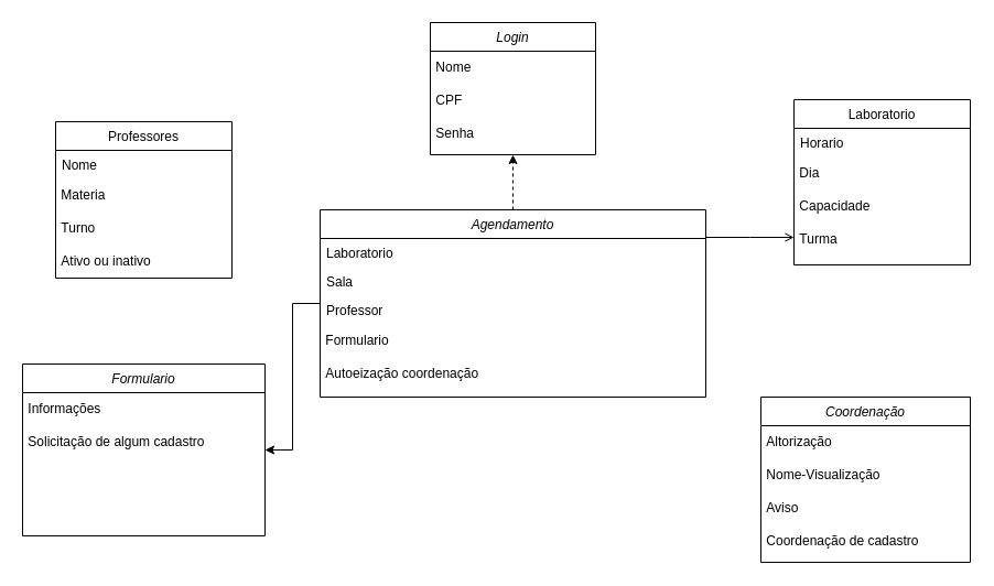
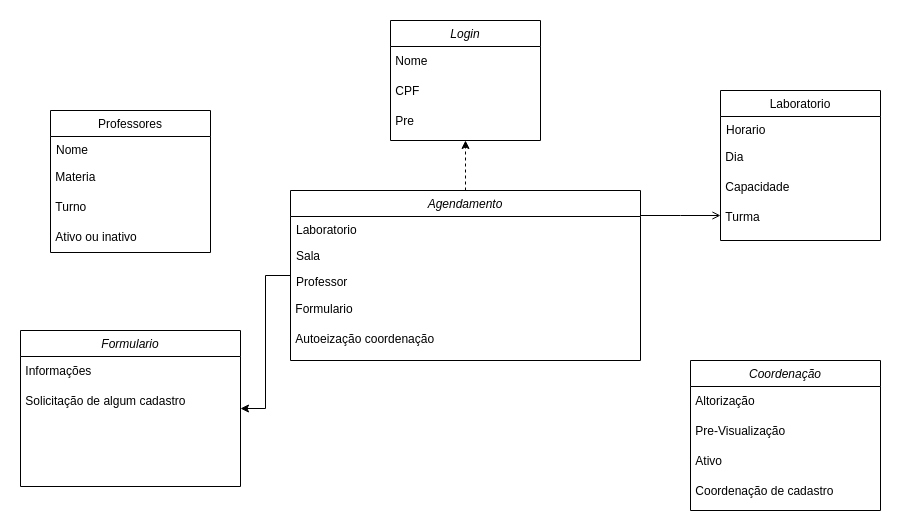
- <mxCell id="27" value="&amp;nbsp;Senha" style="text;html=1;align=left;verticalAlign=middle;resizable=0;points=[];autosize=1;strokeColor=none;fillColor=none;" vertex="1" parent="24"><mxGeometry y="86" width="150" height="30" as="geometry" /></mxCell>
+ <mxCell id="27" value="&amp;nbsp;Pre" style="text;html=1;align=left;verticalAlign=middle;resizable=0;points=[];autosize=1;strokeColor=none;fillColor=none;" vertex="1" parent="24"><mxGeometry y="86" width="150" height="30" as="geometry" /></mxCell>
- <mxCell id="30" value="&amp;nbsp;Nome-Visualização" style="text;html=1;align=left;verticalAlign=middle;resizable=0;points=[];autosize=1;strokeColor=none;fillColor=none;" vertex="1" parent="28"><mxGeometry y="56" width="190" height="30" as="geometry" /></mxCell>
+ <mxCell id="30" value="&amp;nbsp;Pre-Visualização" style="text;html=1;align=left;verticalAlign=middle;resizable=0;points=[];autosize=1;strokeColor=none;fillColor=none;" vertex="1" parent="28"><mxGeometry y="56" width="190" height="30" as="geometry" /></mxCell>
- <mxCell id="31" value="&amp;nbsp;Aviso" style="text;html=1;align=left;verticalAlign=middle;resizable=0;points=[];autosize=1;strokeColor=none;fillColor=none;" vertex="1" parent="28"><mxGeometry y="86" width="190" height="30" as="geometry" /></mxCell>
+ <mxCell id="31" value="&amp;nbsp;Ativo" style="text;html=1;align=left;verticalAlign=middle;resizable=0;points=[];autosize=1;strokeColor=none;fillColor=none;" vertex="1" parent="28"><mxGeometry y="86" width="190" height="30" as="geometry" /></mxCell>
